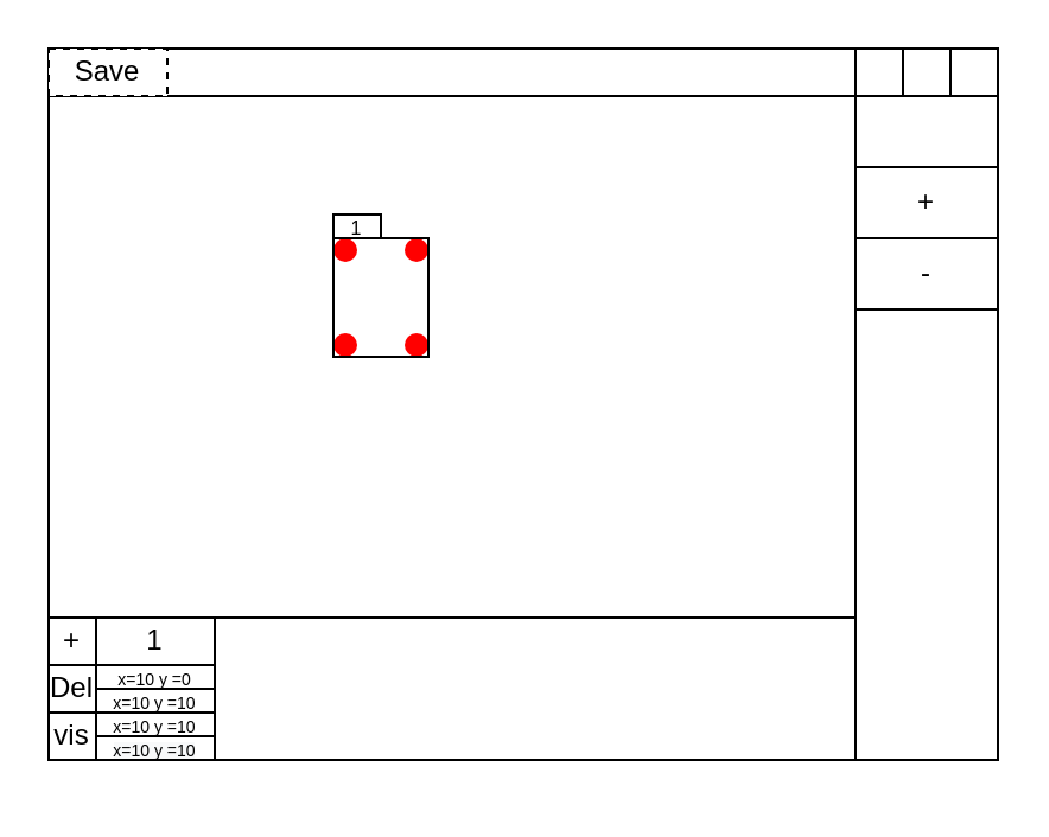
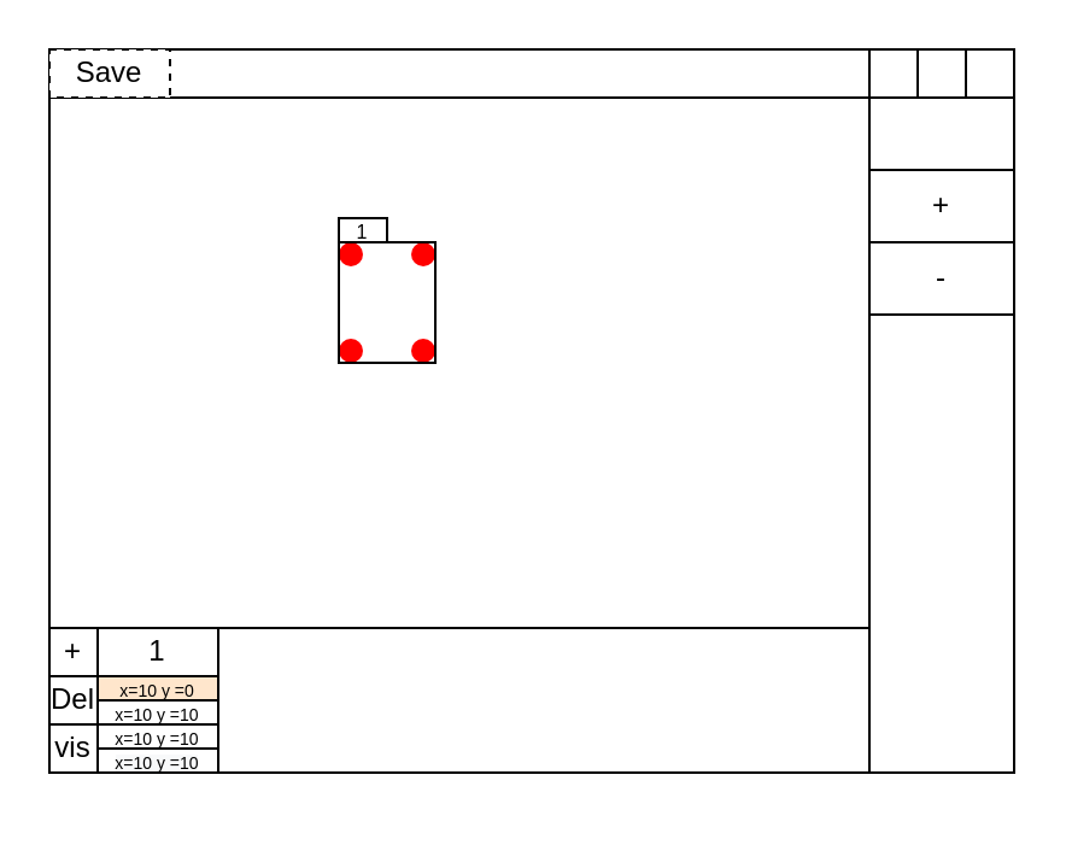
- <mxCell id="24" value="&lt;font style=&quot;font-size: 7px&quot;&gt;x=10 y =0&lt;/font&gt;" style="rounded=0;whiteSpace=wrap;html=1;strokeColor=#000000;fillColor=#ffffff;" vertex="1" parent="1"><mxGeometry x="40" y="280" width="50" height="10" as="geometry" /></mxCell>
+ <mxCell id="24" value="&lt;font style=&quot;font-size: 7px&quot;&gt;x=10 y =0&lt;/font&gt;" style="rounded=0;whiteSpace=wrap;html=1;strokeColor=#000000;fillColor=#ffe6cc;" vertex="1" parent="1"><mxGeometry x="40" y="280" width="50" height="10" as="geometry" /></mxCell>
